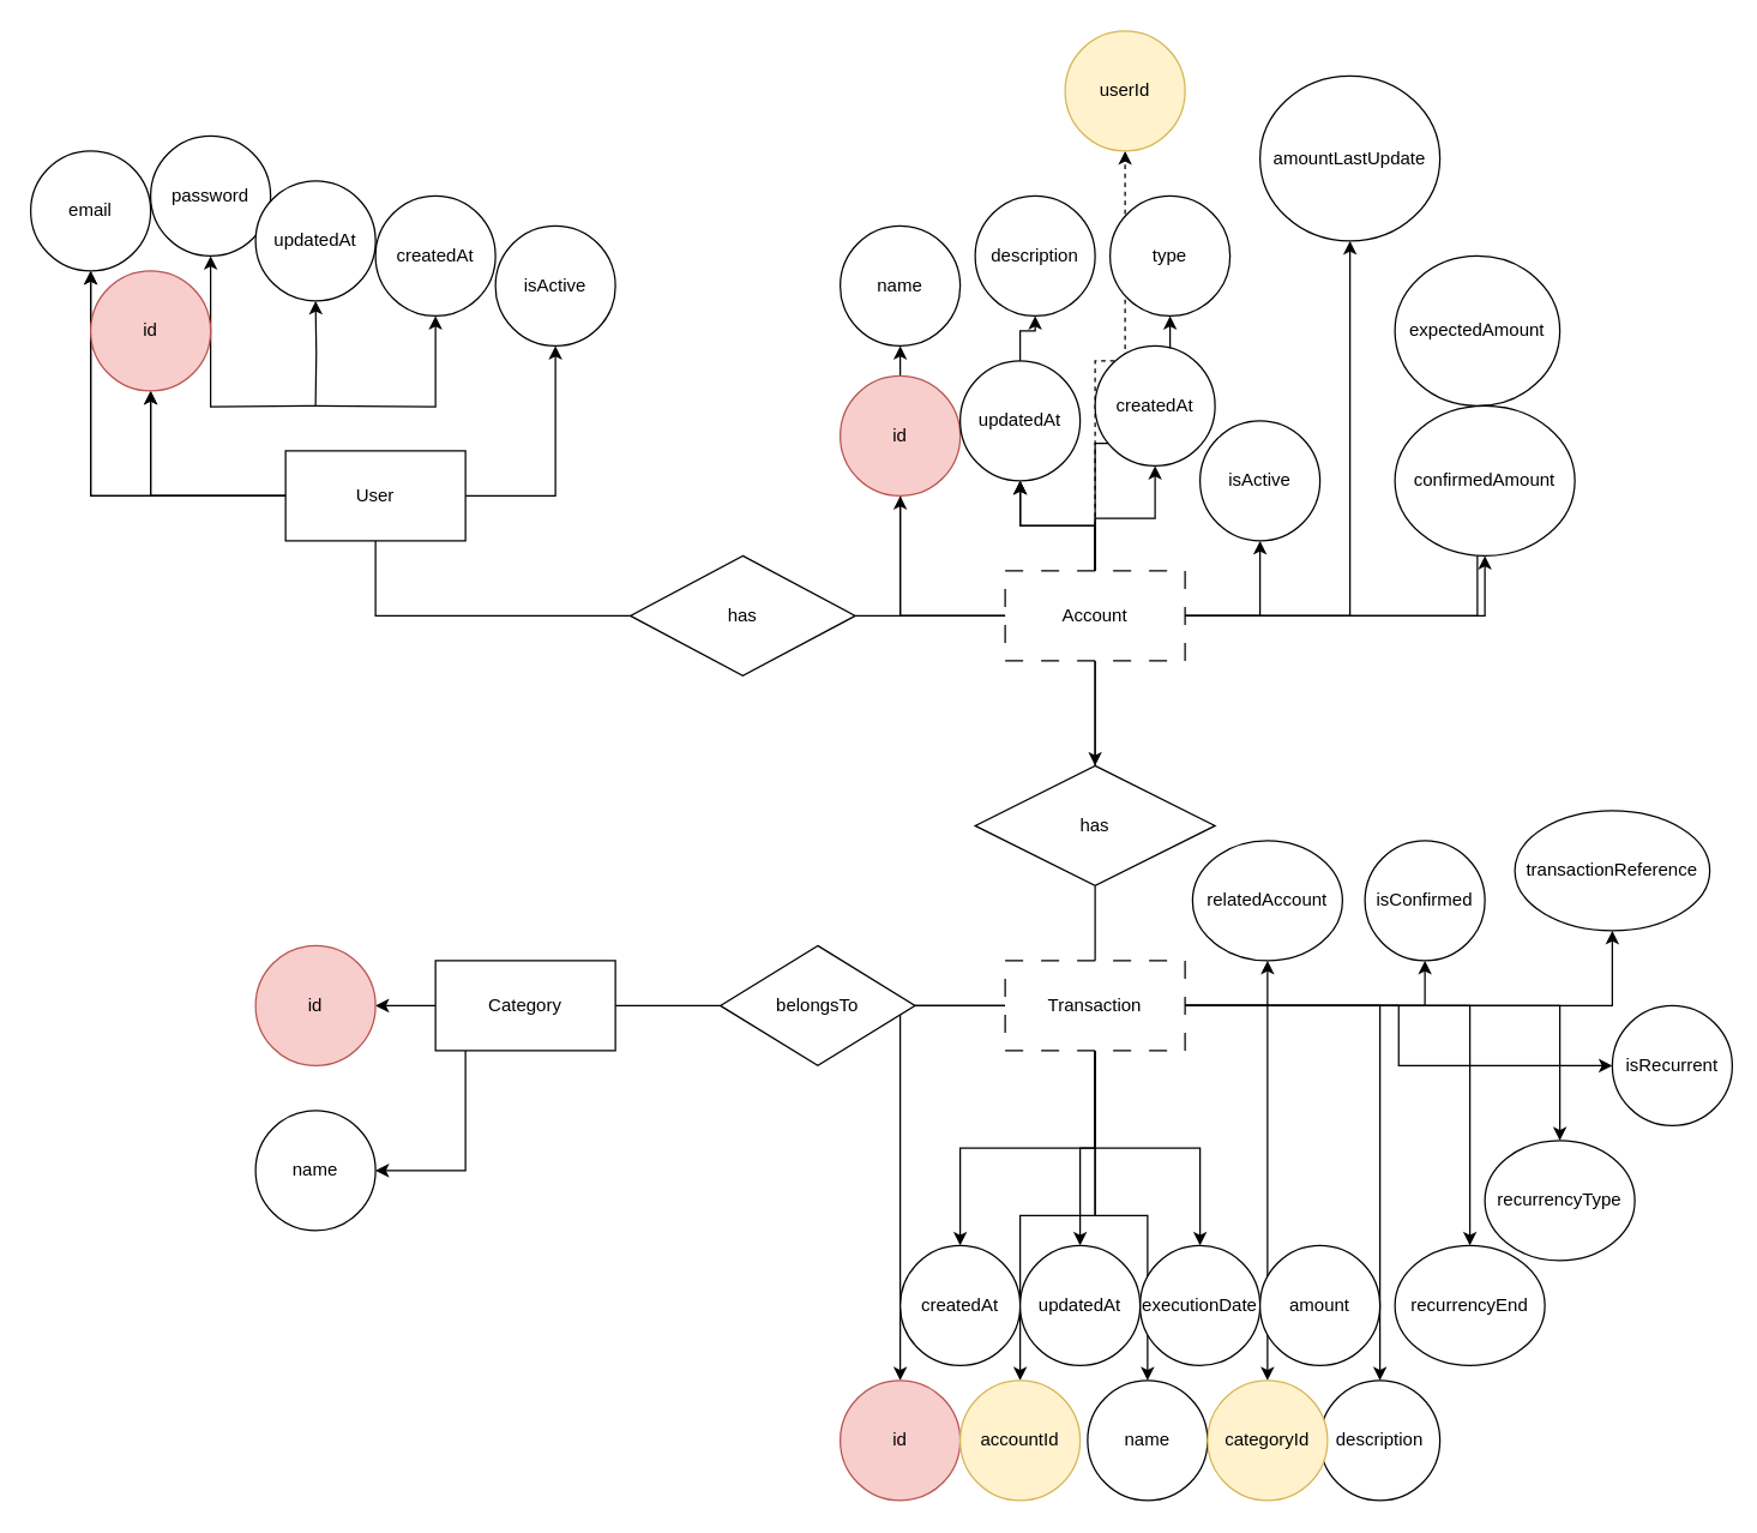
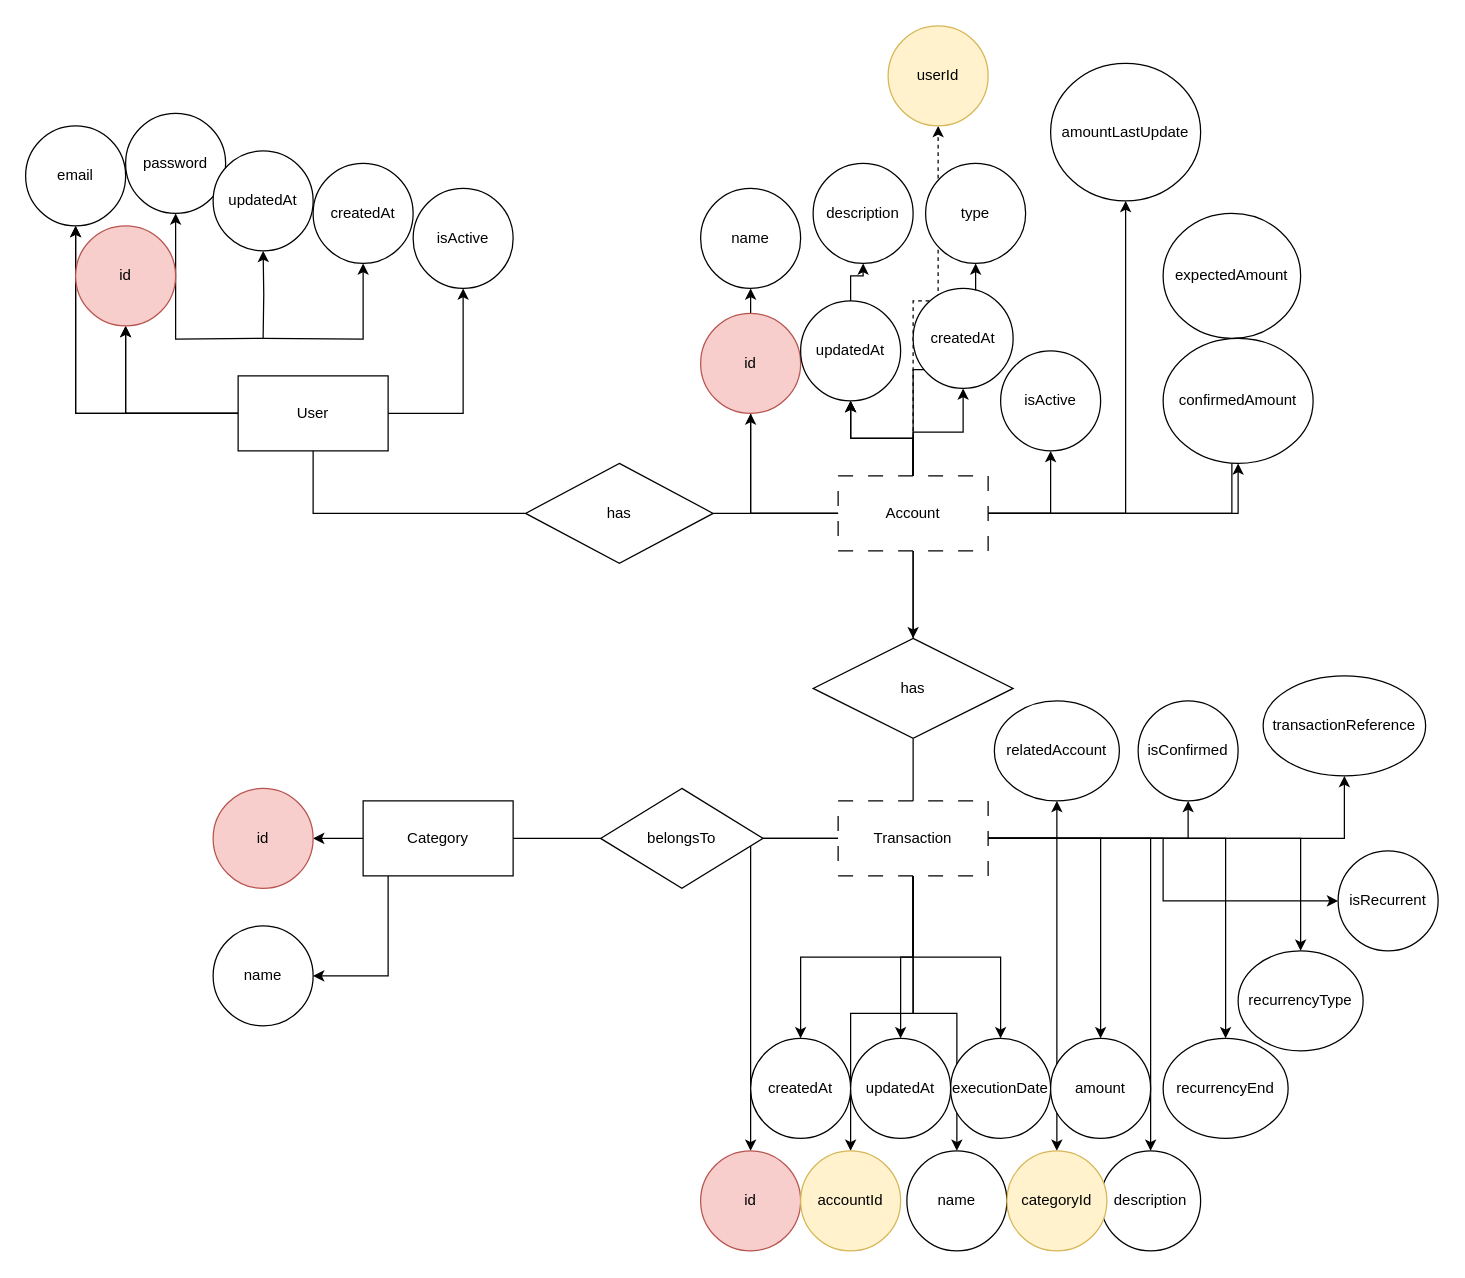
- <mxCell id="77" value="isRecurrent" style="ellipse;whiteSpace=wrap;html=1;rounded=0;" vertex="1" parent="1"><mxGeometry x="1075" y="670" width="80" height="80" as="geometry" /></mxCell>
+ <mxCell id="77" value="isRecurrent" style="ellipse;whiteSpace=wrap;html=1;rounded=0;" vertex="1" parent="1"><mxGeometry x="1070" y="680" width="80" height="80" as="geometry" /></mxCell>
+ <mxCell id="13" style="edgeStyle=orthogonalEdgeStyle;rounded=0;orthogonalLoop=1;jettySize=auto;html=1;" edge="1" parent="1" source="22" target="73"><mxGeometry relative="1" as="geometry" /></mxCell>
